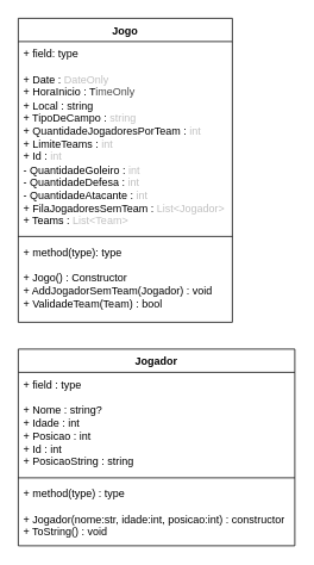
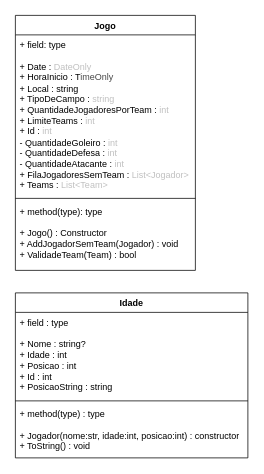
- <mxCell id="6" value="Jogador" style="swimlane;fontStyle=1;align=center;verticalAlign=top;childLayout=stackLayout;horizontal=1;startSize=26;horizontalStack=0;resizeParent=1;resizeParentMax=0;resizeLast=0;collapsible=1;marginBottom=0;whiteSpace=wrap;html=1;" vertex="1" parent="1"><mxGeometry x="20" y="390" width="310" height="220" as="geometry"><mxRectangle x="30" y="440" width="80" height="30" as="alternateBounds" /></mxGeometry></mxCell>
+ <mxCell id="6" value="Idade" style="swimlane;fontStyle=1;align=center;verticalAlign=top;childLayout=stackLayout;horizontal=1;startSize=26;horizontalStack=0;resizeParent=1;resizeParentMax=0;resizeLast=0;collapsible=1;marginBottom=0;whiteSpace=wrap;html=1;" vertex="1" parent="1"><mxGeometry x="20" y="390" width="310" height="220" as="geometry"><mxRectangle x="30" y="440" width="80" height="30" as="alternateBounds" /></mxGeometry></mxCell>
